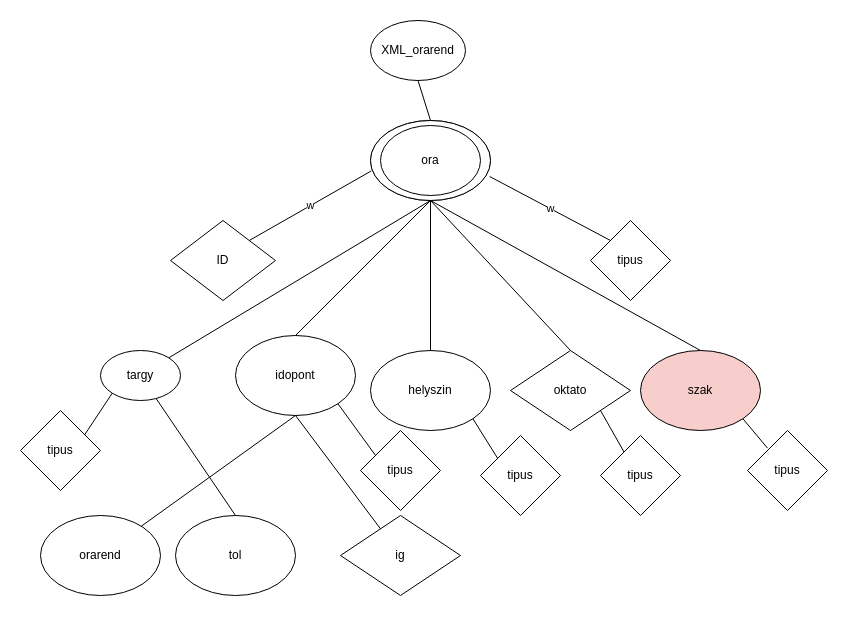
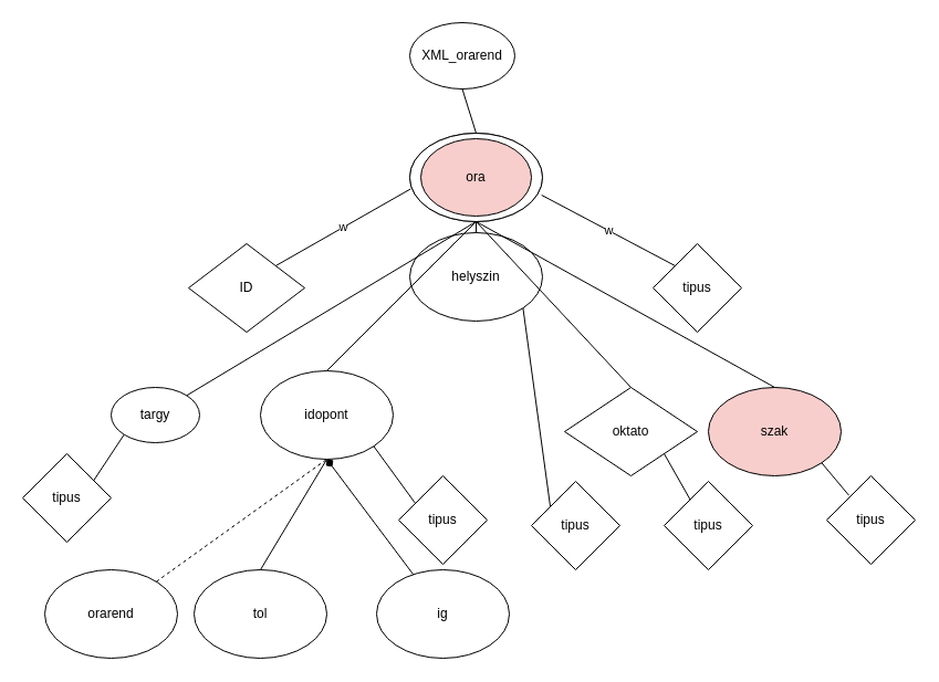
- <mxCell id="5" value="ora" style="ellipse;whiteSpace=wrap;html=1;" vertex="1" parent="1"><mxGeometry x="380" y="125" width="100" height="70" as="geometry" /></mxCell>
+ <mxCell id="5" value="ora" style="ellipse;whiteSpace=wrap;html=1;fillColor=#f8cecc;" vertex="1" parent="1"><mxGeometry x="380" y="125" width="100" height="70" as="geometry" /></mxCell>
- <mxCell id="12" value="helyszin" style="ellipse;whiteSpace=wrap;html=1;" vertex="1" parent="1"><mxGeometry x="370" y="350" width="120" height="80" as="geometry" /></mxCell>
+ <mxCell id="12" value="helyszin" style="ellipse;whiteSpace=wrap;html=1;" vertex="1" parent="1"><mxGeometry x="370" y="210" width="120" height="80" as="geometry" /></mxCell>
- <mxCell id="26" value="" style="endArrow=none;html=1;rounded=0;entryX=0.5;entryY=1;entryDx=0;entryDy=0;" edge="1" parent="1" source="22" target="11"><mxGeometry width="50" height="50" relative="1" as="geometry"><mxPoint x="290" y="470" as="sourcePoint" /><mxPoint x="300" y="440" as="targetPoint" /></mxGeometry></mxCell>
+ <mxCell id="26" value="" style="endArrow=diamond;html=1;rounded=0;entryX=0.5;entryY=1;entryDx=0;entryDy=0;" edge="1" parent="1" source="22" target="11"><mxGeometry width="50" height="50" relative="1" as="geometry"><mxPoint x="290" y="470" as="sourcePoint" /><mxPoint x="300" y="440" as="targetPoint" /></mxGeometry></mxCell>
- <mxCell id="25" value="" style="endArrow=none;html=1;rounded=0;exitX=0.5;exitY=0;exitDx=0;exitDy=0;" edge="1" parent="1" source="21" target="10"><mxGeometry width="50" height="50" relative="1" as="geometry"><mxPoint x="195" y="487" as="sourcePoint" /><mxPoint x="258" y="428" as="targetPoint" /></mxGeometry></mxCell>
+ <mxCell id="25" value="" style="endArrow=none;html=1;rounded=0;entryX=0.5;entryY=1;entryDx=0;entryDy=0;exitX=0.5;exitY=0;exitDx=0;exitDy=0;" edge="1" parent="1" source="21" target="11"><mxGeometry width="50" height="50" relative="1" as="geometry"><mxPoint x="195" y="487" as="sourcePoint" /><mxPoint x="258" y="428" as="targetPoint" /></mxGeometry></mxCell>
- <mxCell id="24" value="" style="endArrow=none;html=1;rounded=0;entryX=0.5;entryY=1;entryDx=0;entryDy=0;" edge="1" parent="1" source="23" target="11"><mxGeometry width="50" height="50" relative="1" as="geometry"><mxPoint x="390" y="410" as="sourcePoint" /><mxPoint x="240" y="440" as="targetPoint" /></mxGeometry></mxCell>
+ <mxCell id="24" value="" style="endArrow=none;html=1;rounded=0;entryX=0.5;entryY=1;entryDx=0;entryDy=0;dashed=1;" edge="1" parent="1" source="23" target="11"><mxGeometry width="50" height="50" relative="1" as="geometry"><mxPoint x="390" y="410" as="sourcePoint" /><mxPoint x="240" y="440" as="targetPoint" /></mxGeometry></mxCell>
- <mxCell id="22" value="ig" style="rhombus;whiteSpace=wrap;html=1;" vertex="1" parent="1"><mxGeometry x="340" y="515" width="120" height="80" as="geometry" /></mxCell>
+ <mxCell id="22" value="ig" style="ellipse;whiteSpace=wrap;html=1;" vertex="1" parent="1"><mxGeometry x="340" y="515" width="120" height="80" as="geometry" /></mxCell>
